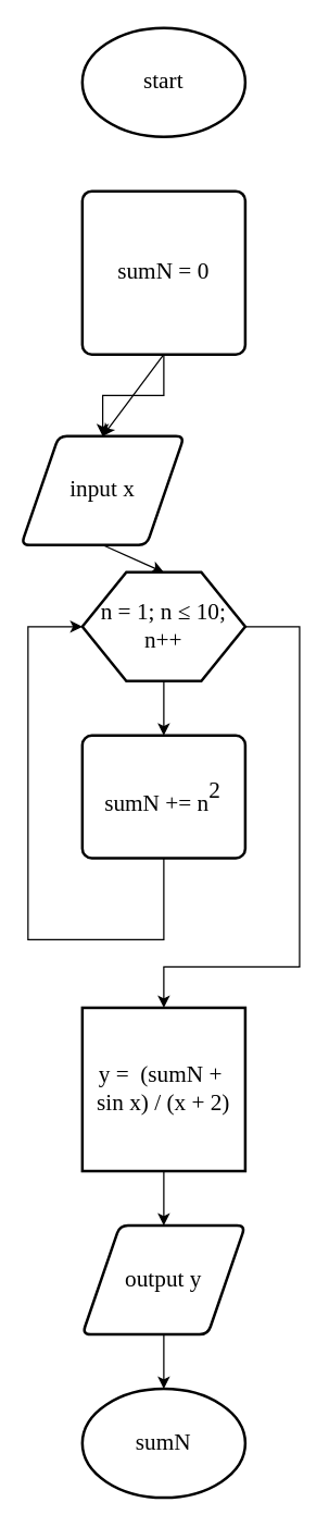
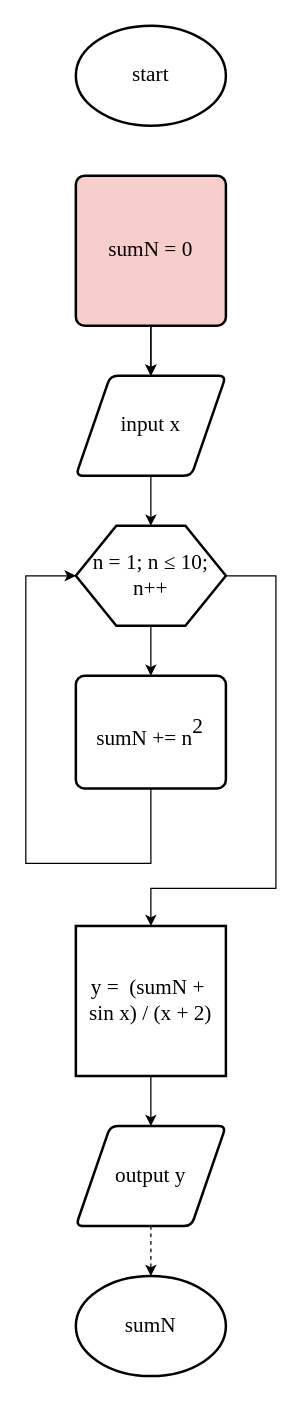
- <mxCell id="16" value="sumN = 0" style="rounded=1;whiteSpace=wrap;html=1;absoluteArcSize=1;arcSize=14;strokeWidth=2;fontFamily=Times New Roman;labelBackgroundColor=none;fontColor=#000000;fontSize=17;" parent="1" vertex="1"><mxGeometry x="60" y="140" width="120" height="120" as="geometry" /></mxCell>
+ <mxCell id="16" value="sumN = 0" style="rounded=1;whiteSpace=wrap;html=1;absoluteArcSize=1;arcSize=14;strokeWidth=2;fontFamily=Times New Roman;labelBackgroundColor=none;fontColor=#000000;fontSize=17;fillColor=#f8cecc;" parent="1" vertex="1"><mxGeometry x="60" y="140" width="120" height="120" as="geometry" /></mxCell>
- <mxCell id="2" value="input x" style="shape=parallelogram;html=1;strokeWidth=2;perimeter=parallelogramPerimeter;whiteSpace=wrap;rounded=1;arcSize=12;size=0.23;fontFamily=Times New Roman;labelBackgroundColor=none;fontColor=#000000;fontSize=17;" parent="1" vertex="1"><mxGeometry x="15" y="320" width="120" height="80" as="geometry" /></mxCell>
+ <mxCell id="2" value="input x" style="shape=parallelogram;html=1;strokeWidth=2;perimeter=parallelogramPerimeter;whiteSpace=wrap;rounded=1;arcSize=12;size=0.23;fontFamily=Times New Roman;labelBackgroundColor=none;fontColor=#000000;fontSize=17;" parent="1" vertex="1"><mxGeometry x="60" y="300" width="120" height="80" as="geometry" /></mxCell>
- <mxCell id="14" value="" style="endArrow=classic;html=1;rounded=0;exitX=0.5;exitY=1;exitDx=0;exitDy=0;entryX=0.5;entryY=0;entryDx=0;entryDy=0;entryPerimeter=0;fontFamily=Times New Roman;labelBackgroundColor=none;fontColor=#000000;fontSize=17;" parent="1" source="6" target="7" edge="1"><mxGeometry width="50" height="50" relative="1" as="geometry"><mxPoint x="120" y="920" as="sourcePoint" /><mxPoint x="170" y="870" as="targetPoint" /></mxGeometry></mxCell>
+ <mxCell id="14" value="" style="endArrow=classic;html=1;rounded=0;exitX=0.5;exitY=1;exitDx=0;exitDy=0;entryX=0.5;entryY=0;entryDx=0;entryDy=0;entryPerimeter=0;fontFamily=Times New Roman;labelBackgroundColor=none;fontColor=#000000;fontSize=17;dashed=1;" parent="1" source="6" target="7" edge="1"><mxGeometry width="50" height="50" relative="1" as="geometry"><mxPoint x="120" y="920" as="sourcePoint" /><mxPoint x="170" y="870" as="targetPoint" /></mxGeometry></mxCell>
